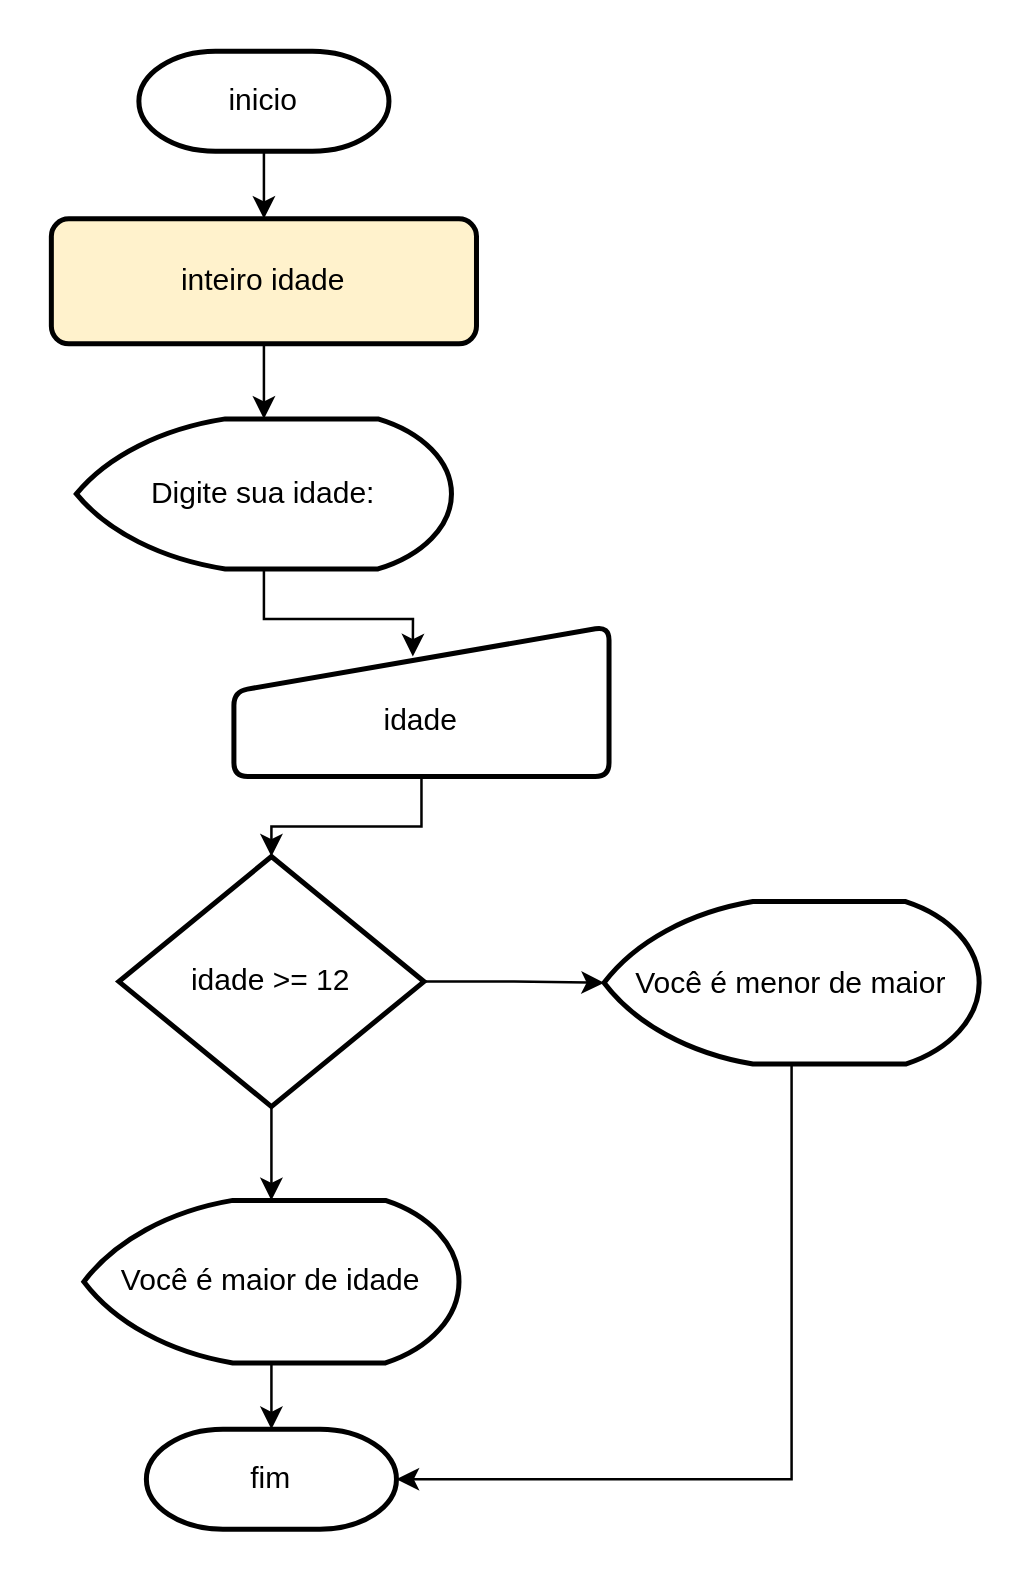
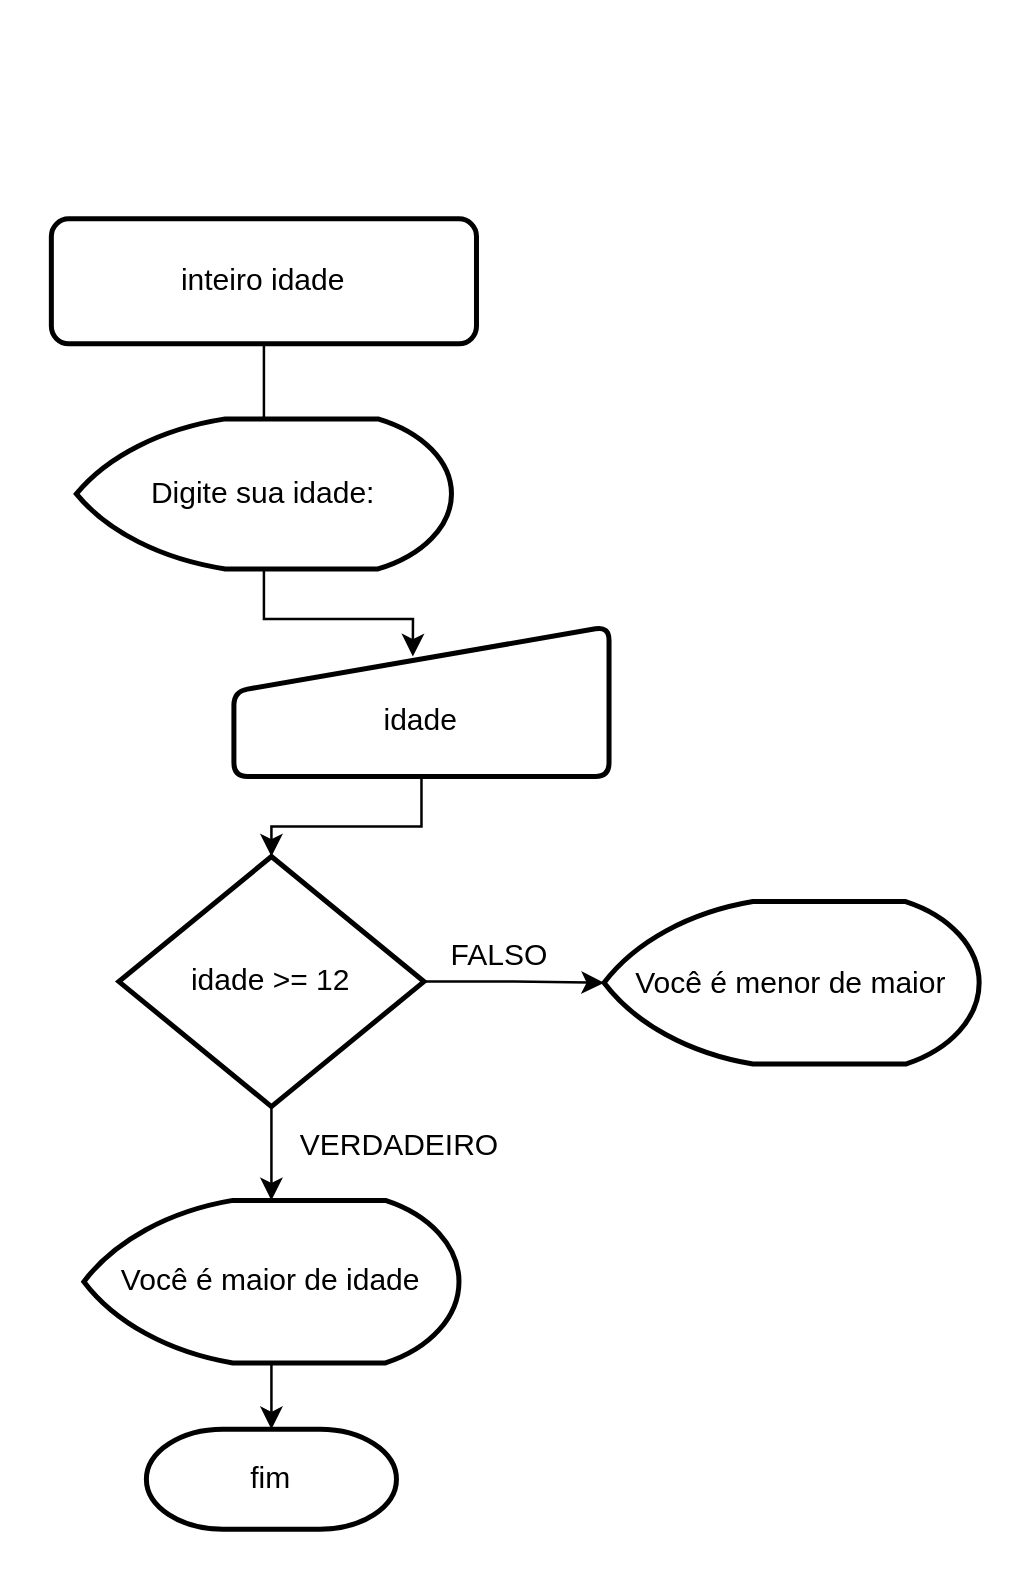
- <mxCell id="3" value="inicio" style="strokeWidth=2;html=1;shape=mxgraph.flowchart.terminator;whiteSpace=wrap;" parent="1" vertex="1"><mxGeometry x="55" y="20" width="100" height="40" as="geometry" /></mxCell>
- <mxCell id="2" style="edgeStyle=orthogonalEdgeStyle;rounded=0;orthogonalLoop=1;jettySize=auto;html=1;entryX=0.5;entryY=0;entryDx=0;entryDy=0;" parent="1" source="3" target="5" edge="1"><mxGeometry relative="1" as="geometry" /></mxCell>
- <mxCell id="5" value="inteiro idade" style="rounded=1;whiteSpace=wrap;html=1;absoluteArcSize=1;arcSize=14;strokeWidth=2;fillColor=#fff2cc;" parent="1" vertex="1"><mxGeometry x="20" y="87" width="170" height="50" as="geometry" /></mxCell>
+ <mxCell id="5" value="inteiro idade" style="rounded=1;whiteSpace=wrap;html=1;absoluteArcSize=1;arcSize=14;strokeWidth=2;" parent="1" vertex="1"><mxGeometry x="20" y="87" width="170" height="50" as="geometry" /></mxCell>
- <mxCell id="4" style="edgeStyle=orthogonalEdgeStyle;rounded=0;orthogonalLoop=1;jettySize=auto;html=1;entryX=0.5;entryY=0;entryDx=0;entryDy=0;entryPerimeter=0;" parent="1" source="5" target="6" edge="1"><mxGeometry relative="1" as="geometry"><mxPoint x="105" y="167" as="targetPoint" /></mxGeometry></mxCell>
+ <mxCell id="4" style="edgeStyle=orthogonalEdgeStyle;rounded=0;orthogonalLoop=1;jettySize=auto;html=1;entryX=0.5;entryY=0;entryDx=0;entryDy=0;entryPerimeter=0;endArrow=none;" parent="1" source="5" target="6" edge="1"><mxGeometry relative="1" as="geometry"><mxPoint x="105" y="167" as="targetPoint" /></mxGeometry></mxCell>
+ <mxCell id="15" value="FALSO" style="text;html=1;align=center;verticalAlign=middle;resizable=0;points=[];autosize=1;strokeColor=none;fillColor=none;" parent="1" vertex="1"><mxGeometry x="169" y="367" width="60" height="30" as="geometry" /></mxCell>
+ <mxCell id="16" value="VERDADEIRO" style="text;html=1;align=center;verticalAlign=middle;resizable=0;points=[];autosize=1;strokeColor=none;fillColor=none;" parent="1" vertex="1"><mxGeometry x="109" y="443" width="100" height="30" as="geometry" /></mxCell>
- <mxCell id="19" style="edgeStyle=orthogonalEdgeStyle;rounded=0;orthogonalLoop=1;jettySize=auto;html=1;entryX=1;entryY=0.5;entryDx=0;entryDy=0;entryPerimeter=0;" parent="1" source="13" target="17" edge="1"><mxGeometry relative="1" as="geometry"><Array as="points"><mxPoint x="316" y="591" /></Array></mxGeometry></mxCell>
